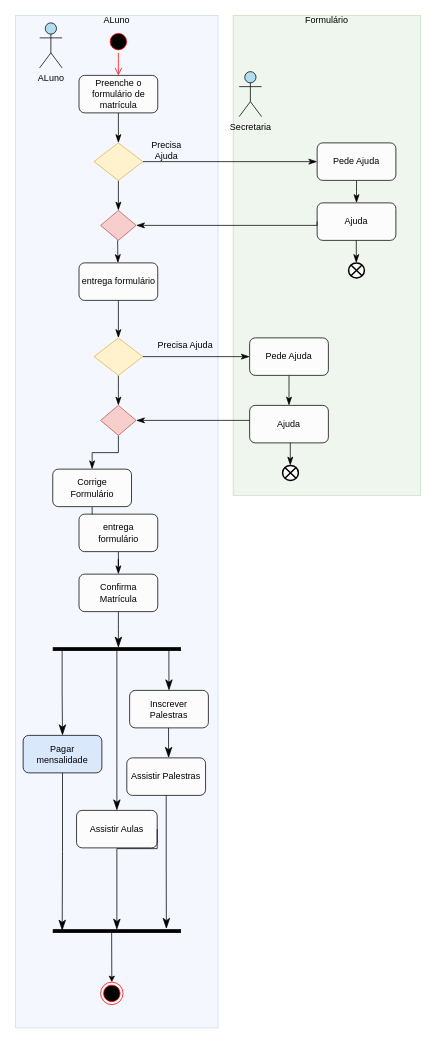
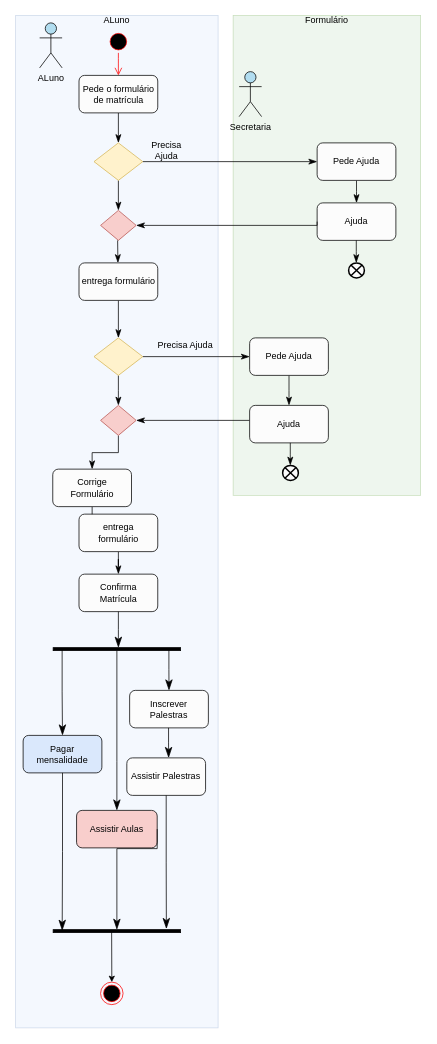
- <mxCell id="8" value="Preenche o formulário de matrícula" style="rounded=1;whiteSpace=wrap;html=1;fillColor=#FCFCFC;" vertex="1" parent="1"><mxGeometry x="104.5" y="100" width="105" height="50" as="geometry" /></mxCell>
+ <mxCell id="8" value="Pede o formulário de matrícula" style="rounded=1;whiteSpace=wrap;html=1;fillColor=#FCFCFC;" vertex="1" parent="1"><mxGeometry x="104.5" y="100" width="105" height="50" as="geometry" /></mxCell>
- <mxCell id="45" value="Assistir Aulas" style="rounded=1;whiteSpace=wrap;html=1;fillColor=#FCFCFC;rotation=0;" vertex="1" parent="1"><mxGeometry x="101.25" y="1080" width="107.5" height="50" as="geometry" /></mxCell>
+ <mxCell id="45" value="Assistir Aulas" style="rounded=1;whiteSpace=wrap;html=1;fillColor=#f8cecc;rotation=0;" vertex="1" parent="1"><mxGeometry x="101.25" y="1080" width="107.5" height="50" as="geometry" /></mxCell>
